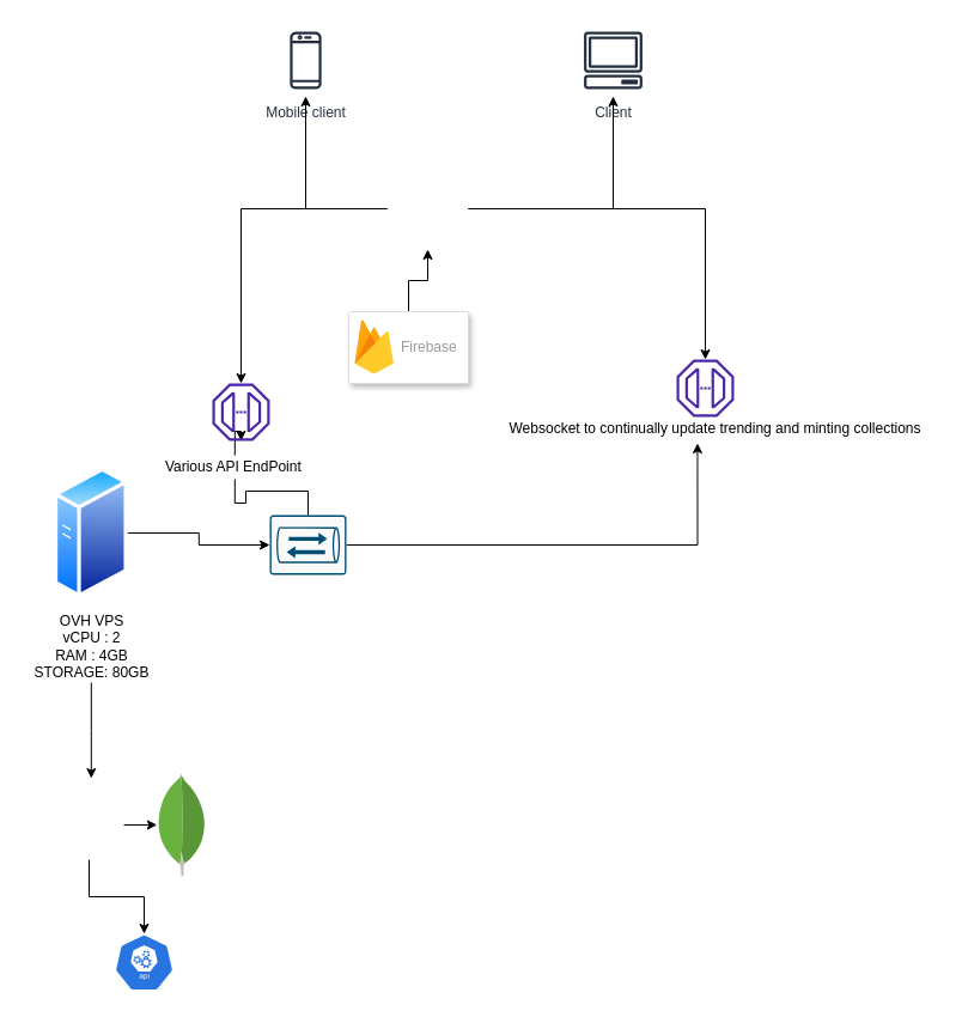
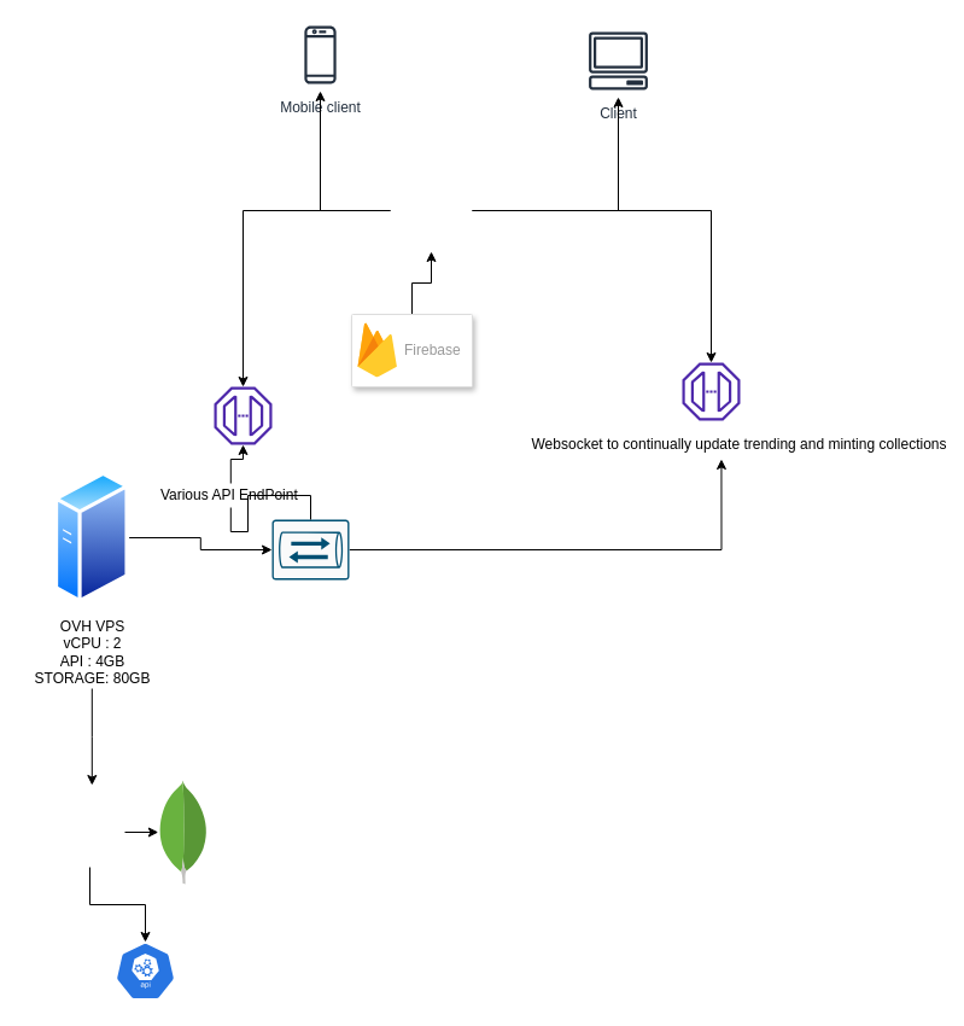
- <mxCell id="13" value="Mobile client" style="sketch=0;outlineConnect=0;fontColor=#232F3E;gradientColor=none;strokeColor=#232F3E;fillColor=#ffffff;dashed=0;verticalLabelPosition=bottom;verticalAlign=top;align=center;html=1;fontSize=12;fontStyle=0;aspect=fixed;shape=mxgraph.aws4.resourceIcon;resIcon=mxgraph.aws4.mobile_client;" vertex="1" parent="1"><mxGeometry x="225" y="20" width="60" height="60" as="geometry" /></mxCell>
+ <mxCell id="13" value="Mobile client" style="sketch=0;outlineConnect=0;fontColor=#232F3E;gradientColor=none;strokeColor=#232F3E;fillColor=#ffffff;dashed=0;verticalLabelPosition=bottom;verticalAlign=top;align=center;html=1;fontSize=12;fontStyle=0;aspect=fixed;shape=mxgraph.aws4.resourceIcon;resIcon=mxgraph.aws4.mobile_client;" vertex="1" parent="1"><mxGeometry x="235" y="15" width="60" height="60" as="geometry" /></mxCell>
- <mxCell id="10" value="Websocket to continually update trending and minting collections" style="text;html=1;align=center;verticalAlign=middle;resizable=0;points=[];autosize=1;strokeColor=none;fillColor=none;" vertex="1" parent="1"><mxGeometry x="416.5" y="348" width="360" height="20" as="geometry" /></mxCell>
+ <mxCell id="10" value="Websocket to continually update trending and minting collections" style="text;html=1;align=center;verticalAlign=middle;resizable=0;points=[];autosize=1;strokeColor=none;fillColor=none;" vertex="1" parent="1"><mxGeometry x="431.5" y="358" width="360" height="20" as="geometry" /></mxCell>
- <mxCell id="26" value="Various API EndPoint&amp;nbsp;" style="text;html=1;align=center;verticalAlign=middle;resizable=0;points=[];autosize=1;strokeColor=none;fillColor=none;" vertex="1" parent="1"><mxGeometry x="130.8" y="380" width="130" height="20" as="geometry" /></mxCell>
+ <mxCell id="26" value="Various API EndPoint&amp;nbsp;" style="text;html=1;align=center;verticalAlign=middle;resizable=0;points=[];autosize=1;strokeColor=none;fillColor=none;" vertex="1" parent="1"><mxGeometry x="125.8" y="400" width="130" height="20" as="geometry" /></mxCell>
- <mxCell id="5" value="OVH VPS&lt;br&gt;vCPU : 2&lt;br&gt;RAM : 4GB&lt;br&gt;STORAGE: 80GB&lt;br&gt;" style="text;html=1;align=center;verticalAlign=middle;resizable=0;points=[];autosize=1;strokeColor=none;fillColor=none;" vertex="1" parent="1"><mxGeometry x="20.8" y="510" width="110" height="60" as="geometry" /></mxCell>
+ <mxCell id="5" value="OVH VPS&lt;br&gt;vCPU : 2&lt;br&gt;API : 4GB&lt;br&gt;STORAGE: 80GB&lt;br&gt;" style="text;html=1;align=center;verticalAlign=middle;resizable=0;points=[];autosize=1;strokeColor=none;fillColor=none;" vertex="1" parent="1"><mxGeometry x="20.8" y="510" width="110" height="60" as="geometry" /></mxCell>
